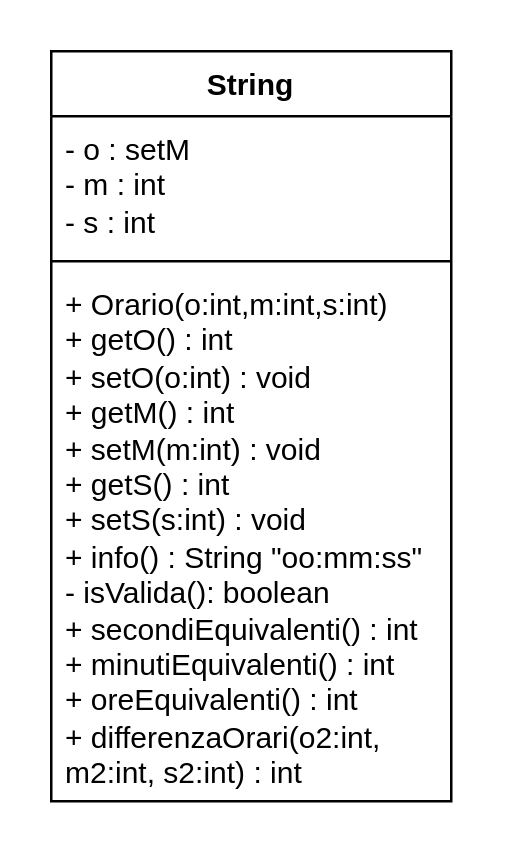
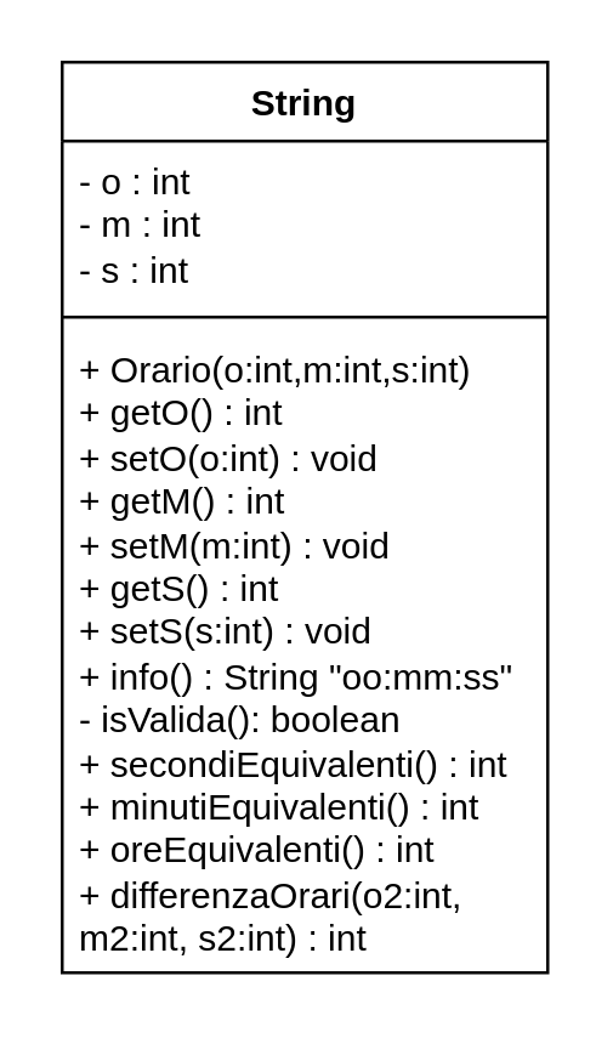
- <mxCell id="3" value="- o : setM&lt;br&gt;- m : int&lt;br&gt;- s : int" style="text;strokeColor=none;fillColor=none;align=left;verticalAlign=top;spacingLeft=4;spacingRight=4;overflow=hidden;rotatable=0;points=[[0,0.5],[1,0.5]];portConstraint=eastwest;whiteSpace=wrap;html=1;" vertex="1" parent="2"><mxGeometry y="26" width="160" height="54" as="geometry" /></mxCell>
+ <mxCell id="3" value="- o : int&lt;br&gt;- m : int&lt;br&gt;- s : int" style="text;strokeColor=none;fillColor=none;align=left;verticalAlign=top;spacingLeft=4;spacingRight=4;overflow=hidden;rotatable=0;points=[[0,0.5],[1,0.5]];portConstraint=eastwest;whiteSpace=wrap;html=1;" vertex="1" parent="2"><mxGeometry y="26" width="160" height="54" as="geometry" /></mxCell>
